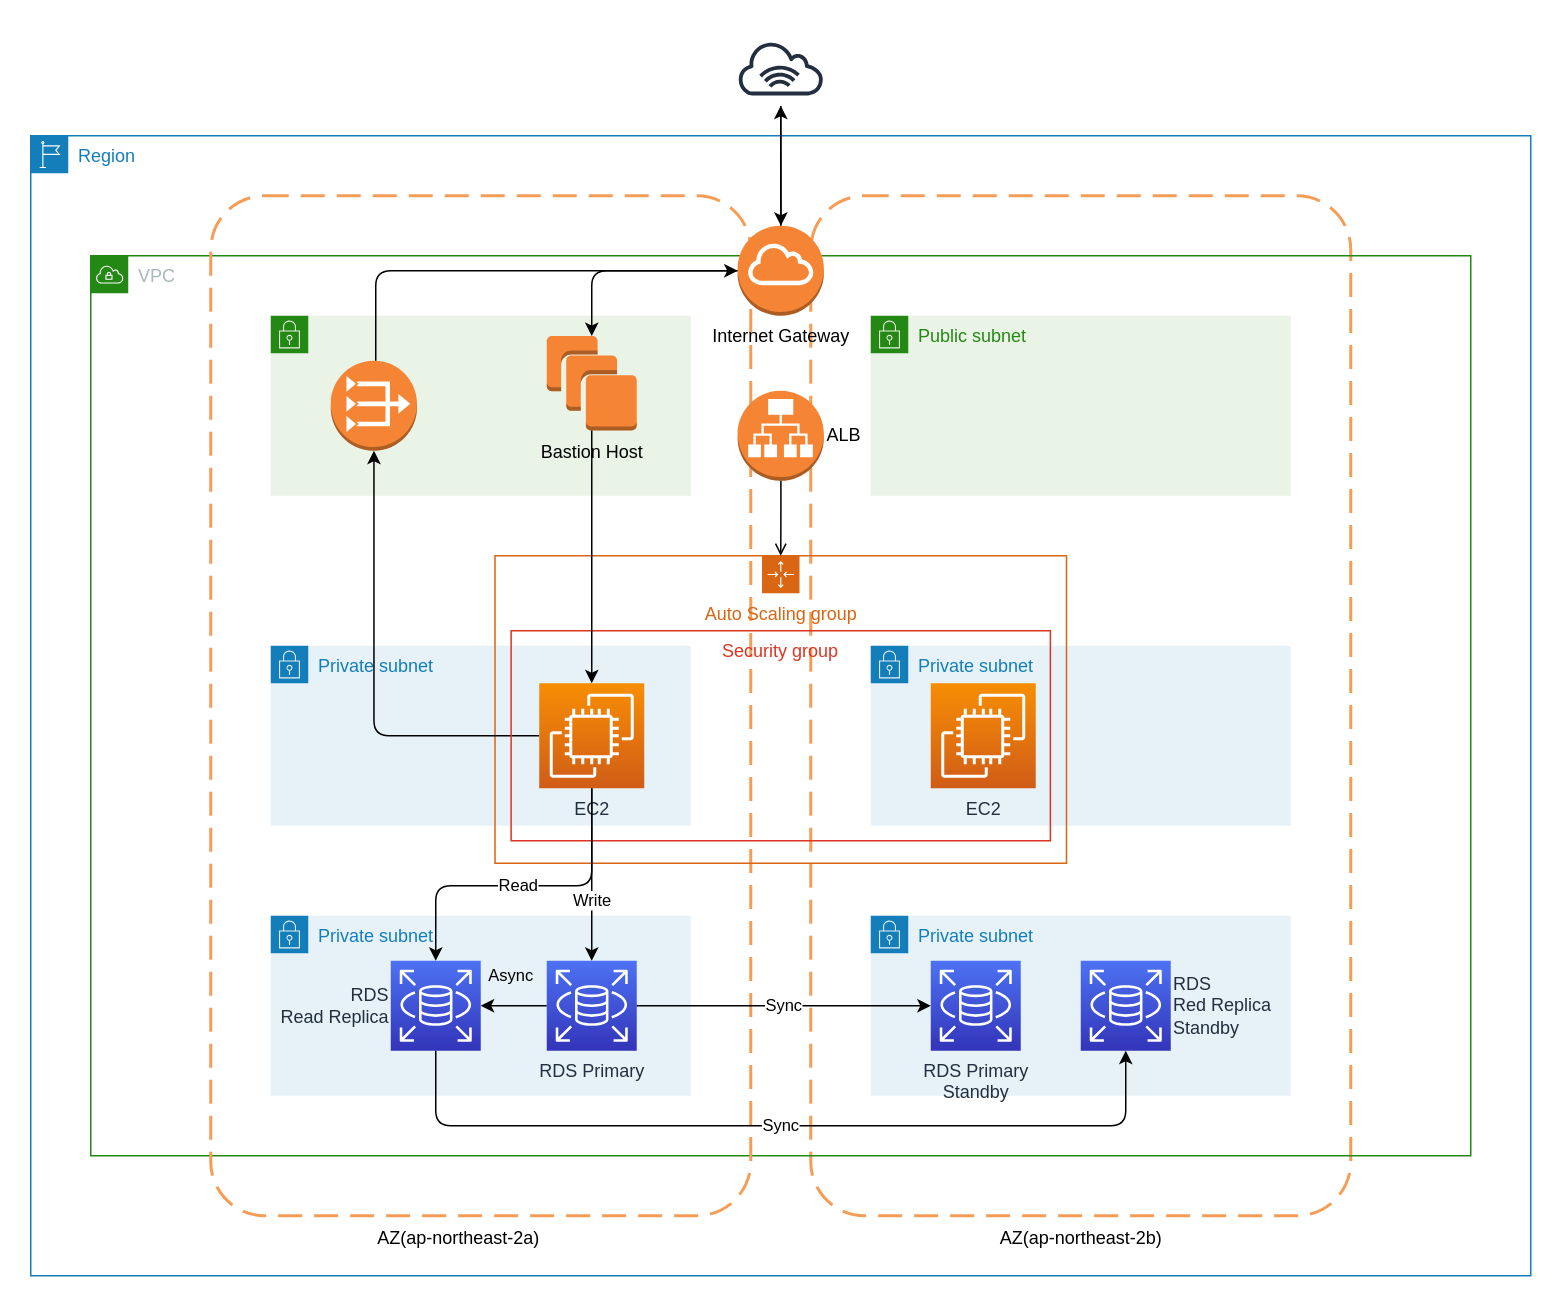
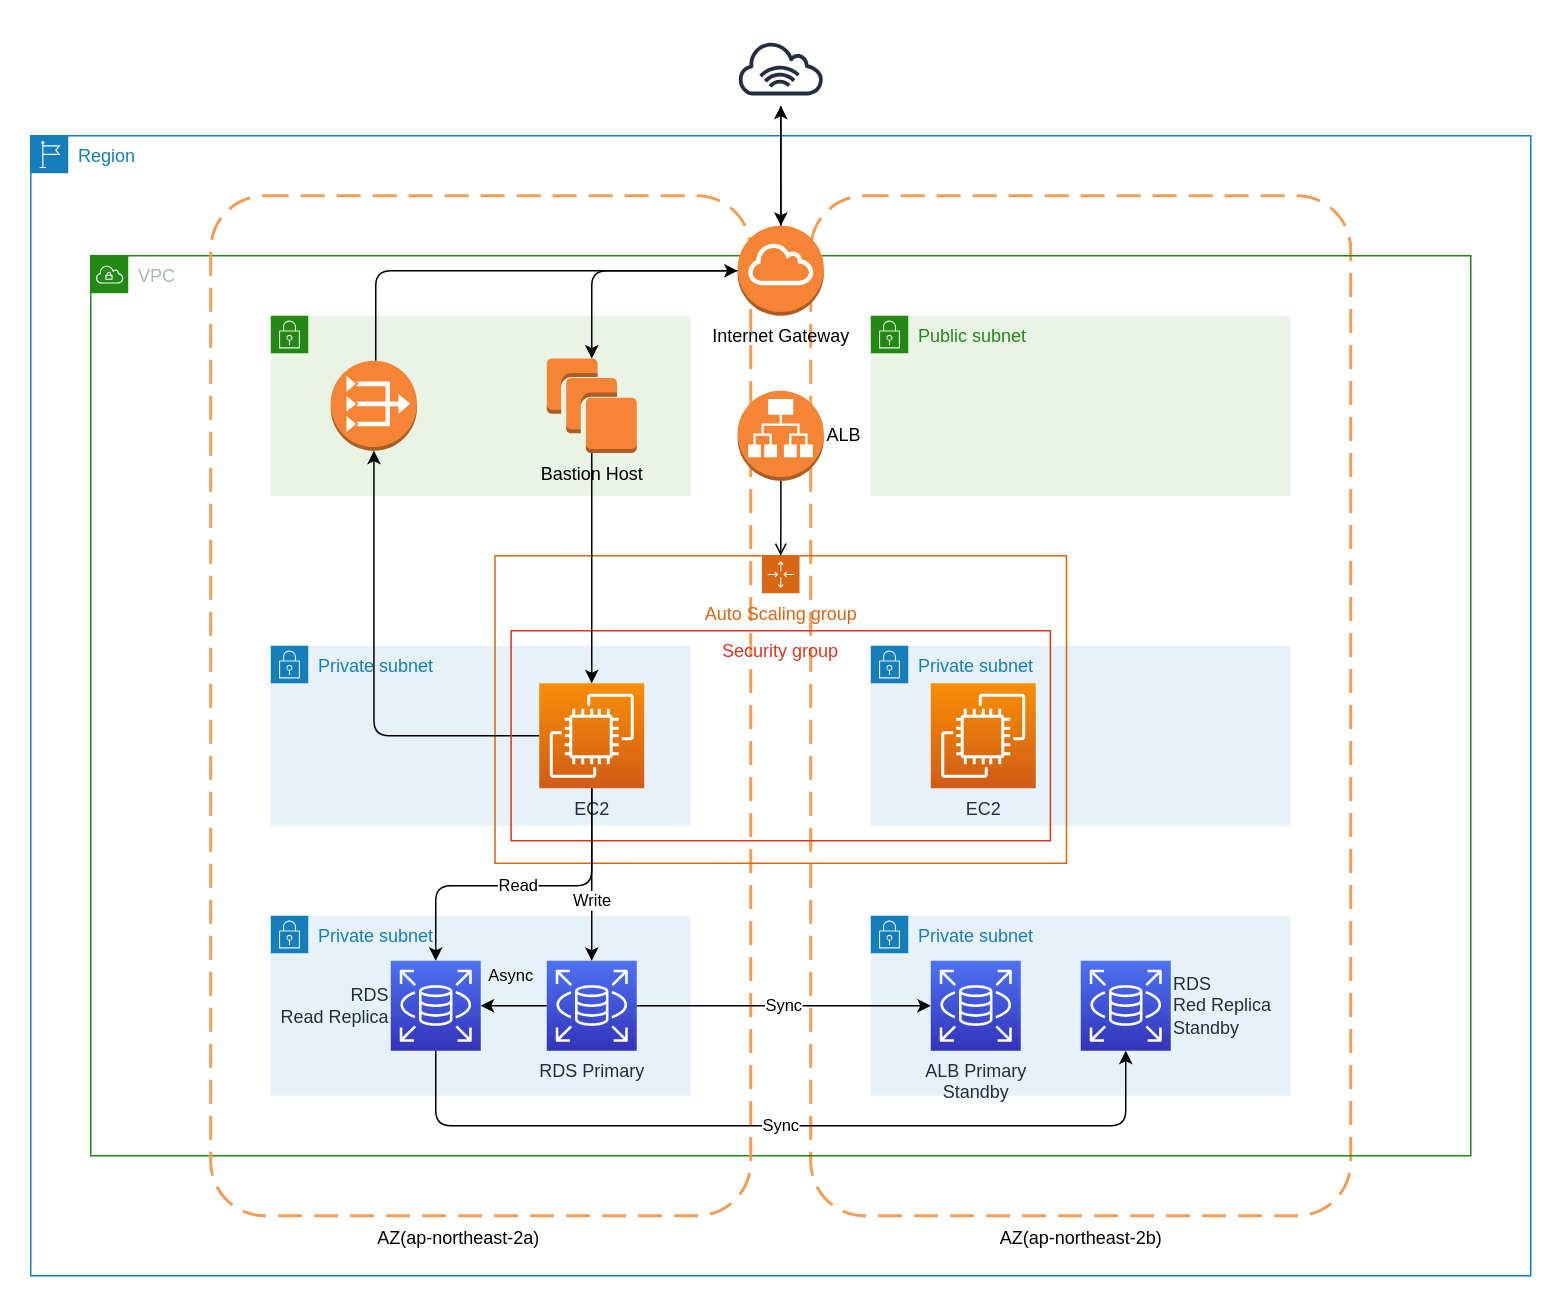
- <mxCell id="8" value="Bastion Host" style="outlineConnect=0;dashed=0;verticalLabelPosition=bottom;verticalAlign=top;align=center;html=1;shape=mxgraph.aws3.instances;fillColor=#F58534;gradientColor=none;" vertex="1" parent="7"><mxGeometry x="184" y="13.5" width="60" height="63" as="geometry" /></mxCell>
+ <mxCell id="8" value="Bastion Host" style="outlineConnect=0;dashed=0;verticalLabelPosition=bottom;verticalAlign=top;align=center;html=1;shape=mxgraph.aws3.instances;fillColor=#F58534;gradientColor=none;" vertex="1" parent="7"><mxGeometry x="184" y="28.5" width="60" height="63" as="geometry" /></mxCell>
- <mxCell id="32" value="RDS Primary&lt;br&gt;Standby" style="sketch=0;points=[[0,0,0],[0.25,0,0],[0.5,0,0],[0.75,0,0],[1,0,0],[0,1,0],[0.25,1,0],[0.5,1,0],[0.75,1,0],[1,1,0],[0,0.25,0],[0,0.5,0],[0,0.75,0],[1,0.25,0],[1,0.5,0],[1,0.75,0]];outlineConnect=0;fontColor=#232F3E;gradientColor=#4D72F3;gradientDirection=north;fillColor=#3334B9;strokeColor=#ffffff;dashed=0;verticalLabelPosition=bottom;verticalAlign=top;align=center;html=1;fontSize=12;fontStyle=0;aspect=fixed;shape=mxgraph.aws4.resourceIcon;resIcon=mxgraph.aws4.rds;" vertex="1" parent="2"><mxGeometry x="600" y="550" width="60" height="60" as="geometry" /></mxCell>
+ <mxCell id="32" value="ALB Primary&lt;br&gt;Standby" style="sketch=0;points=[[0,0,0],[0.25,0,0],[0.5,0,0],[0.75,0,0],[1,0,0],[0,1,0],[0.25,1,0],[0.5,1,0],[0.75,1,0],[1,1,0],[0,0.25,0],[0,0.5,0],[0,0.75,0],[1,0.25,0],[1,0.5,0],[1,0.75,0]];outlineConnect=0;fontColor=#232F3E;gradientColor=#4D72F3;gradientDirection=north;fillColor=#3334B9;strokeColor=#ffffff;dashed=0;verticalLabelPosition=bottom;verticalAlign=top;align=center;html=1;fontSize=12;fontStyle=0;aspect=fixed;shape=mxgraph.aws4.resourceIcon;resIcon=mxgraph.aws4.rds;" vertex="1" parent="2"><mxGeometry x="600" y="550" width="60" height="60" as="geometry" /></mxCell>
